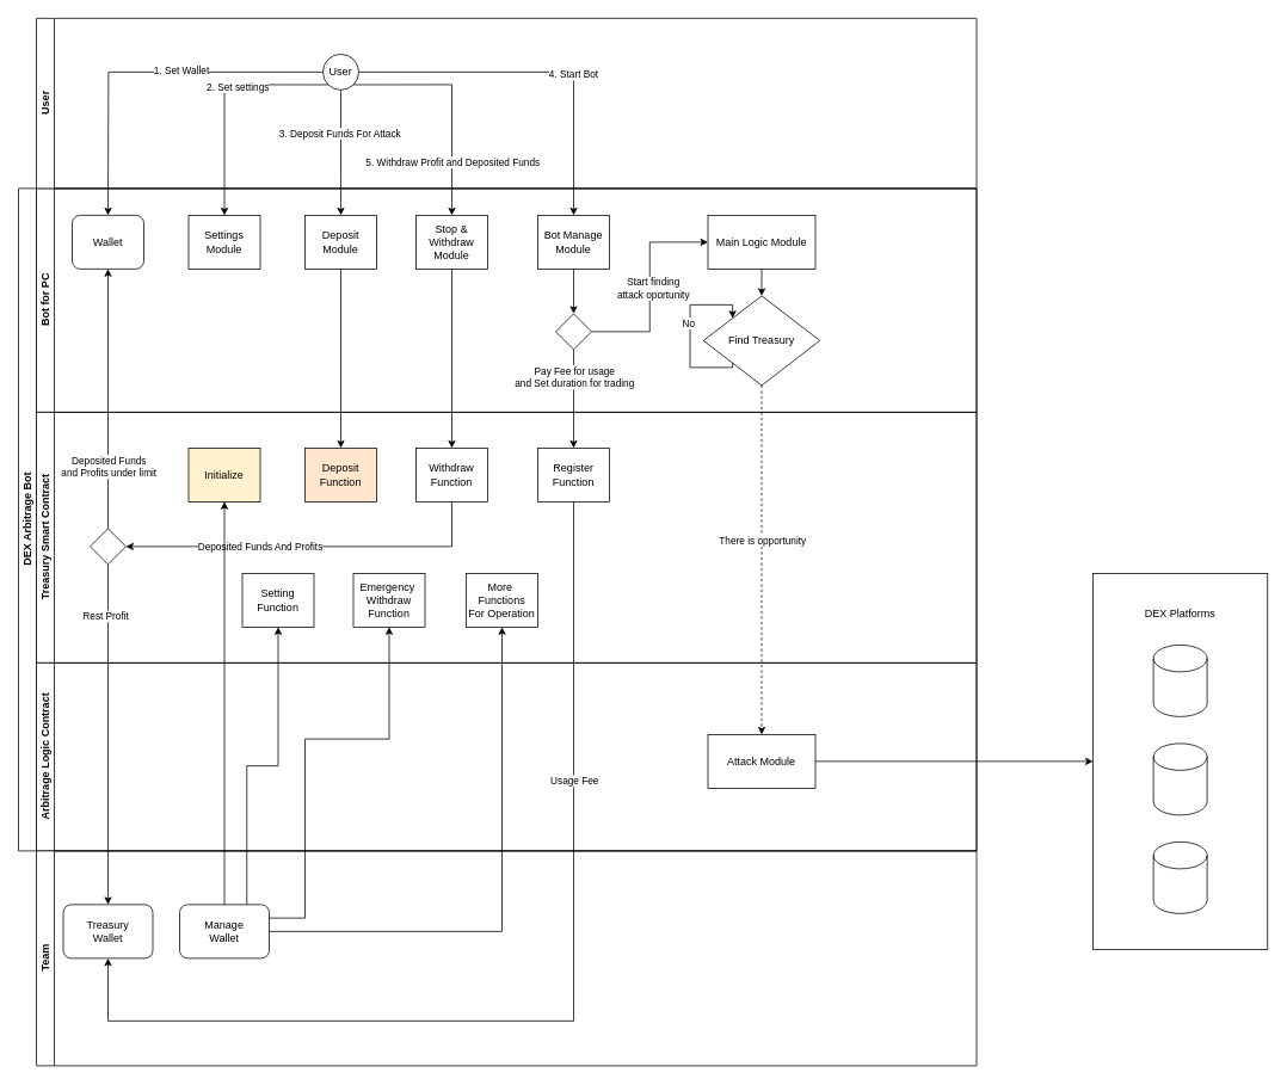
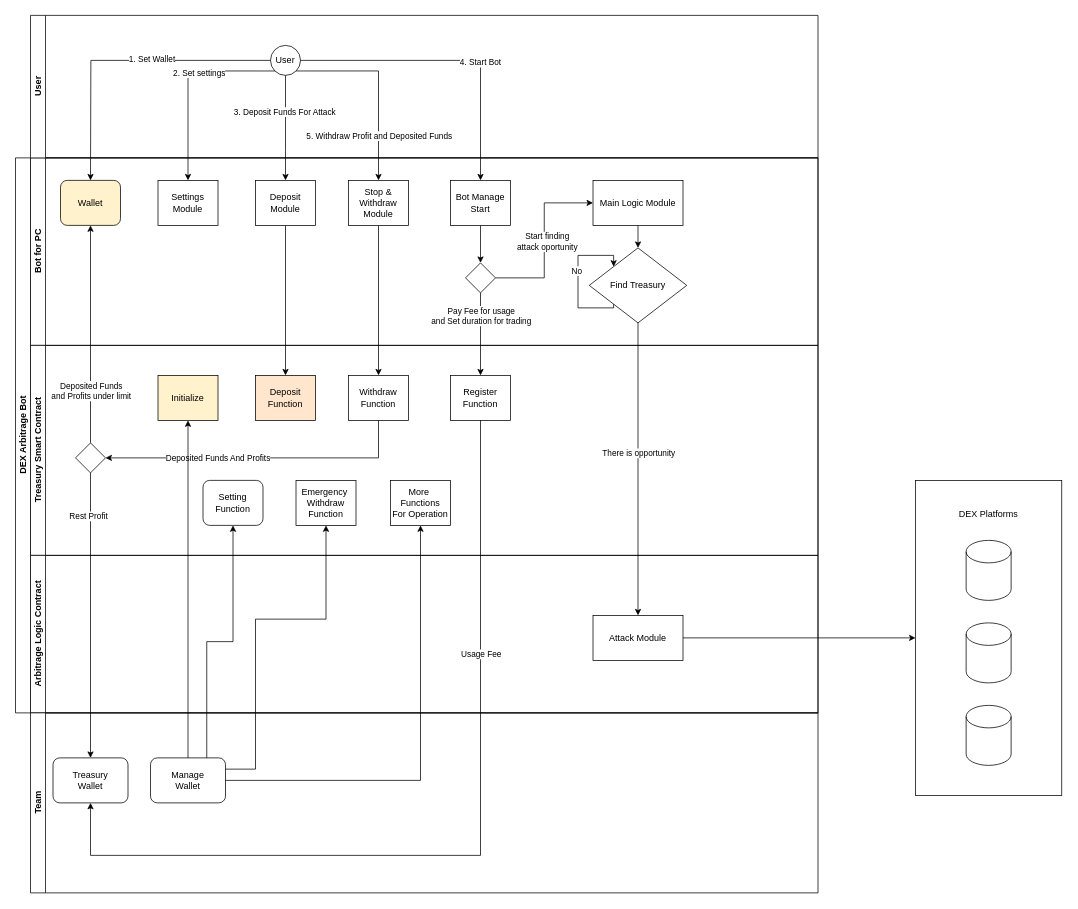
- <mxCell id="13" value="Wallet" style="rounded=1;whiteSpace=wrap;html=1;" vertex="1" parent="7"><mxGeometry x="40" y="30" width="80" height="60" as="geometry" /></mxCell>
+ <mxCell id="13" value="Wallet" style="rounded=1;whiteSpace=wrap;html=1;fillColor=#fff2cc;" vertex="1" parent="7"><mxGeometry x="40" y="30" width="80" height="60" as="geometry" /></mxCell>
- <mxCell id="10" value="Bot Manage&lt;br&gt;Module" style="rounded=0;whiteSpace=wrap;html=1;fontFamily=Helvetica;fontSize=12;fontColor=#000000;align=center;" parent="7" vertex="1"><mxGeometry x="560" y="30" width="80" height="60" as="geometry" /></mxCell>
+ <mxCell id="10" value="Bot Manage&lt;br&gt;Start" style="rounded=0;whiteSpace=wrap;html=1;fontFamily=Helvetica;fontSize=12;fontColor=#000000;align=center;" parent="7" vertex="1"><mxGeometry x="560" y="30" width="80" height="60" as="geometry" /></mxCell>
- <mxCell id="30" value="Setting&lt;br&gt;Function" style="rounded=0;whiteSpace=wrap;html=1;fontFamily=Helvetica;fontSize=12;fontColor=#000000;align=center;" vertex="1" parent="22"><mxGeometry x="230" y="180" width="80" height="60" as="geometry" /></mxCell>
+ <mxCell id="30" value="Setting&lt;br&gt;Function" style="whiteSpace=wrap;html=1;fontFamily=Helvetica;fontSize=12;fontColor=#000000;align=center;rounded=1;" vertex="1" parent="22"><mxGeometry x="230" y="180" width="80" height="60" as="geometry" /></mxCell>
- <mxCell id="37" style="edgeStyle=orthogonalEdgeStyle;rounded=0;orthogonalLoop=1;jettySize=auto;html=1;exitX=0.5;exitY=1;exitDx=0;exitDy=0;dashed=1;" edge="1" parent="2" source="19" target="34"><mxGeometry relative="1" as="geometry" /></mxCell>
+ <mxCell id="37" style="edgeStyle=orthogonalEdgeStyle;rounded=0;orthogonalLoop=1;jettySize=auto;html=1;exitX=0.5;exitY=1;exitDx=0;exitDy=0;" edge="1" parent="2" source="19" target="34"><mxGeometry relative="1" as="geometry" /></mxCell>
